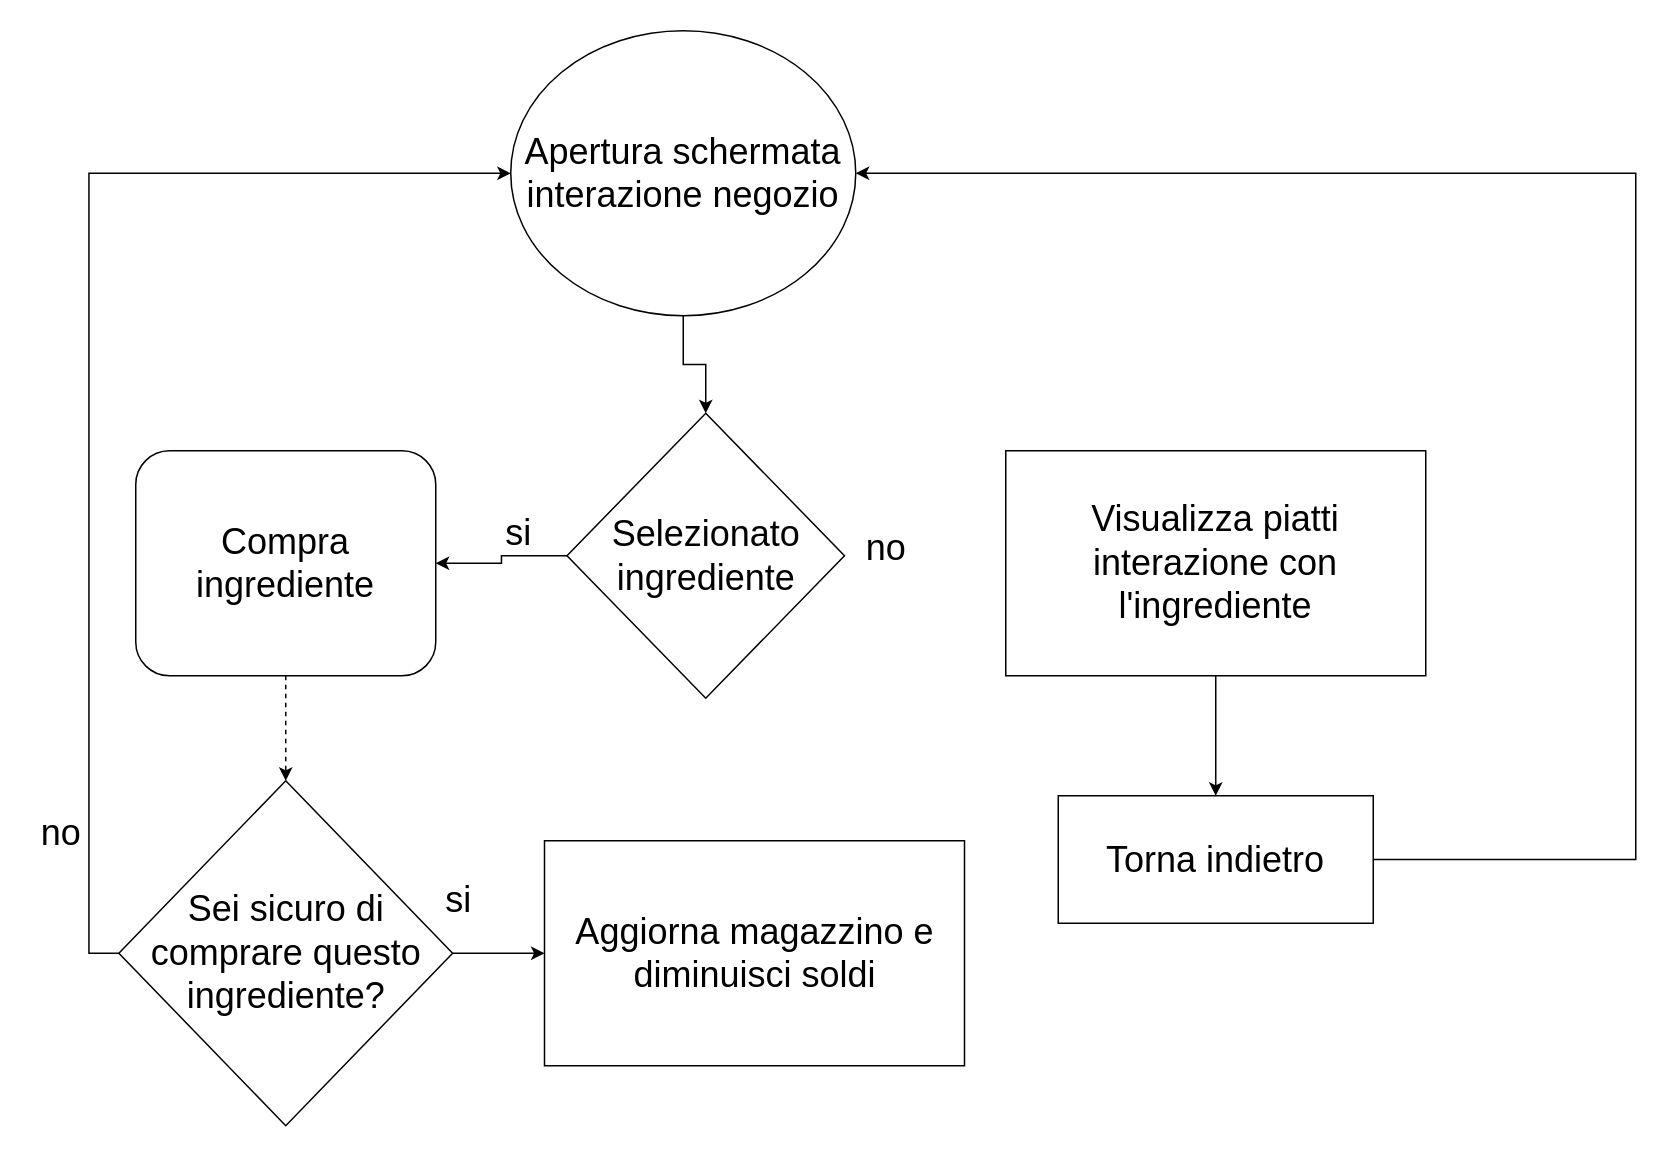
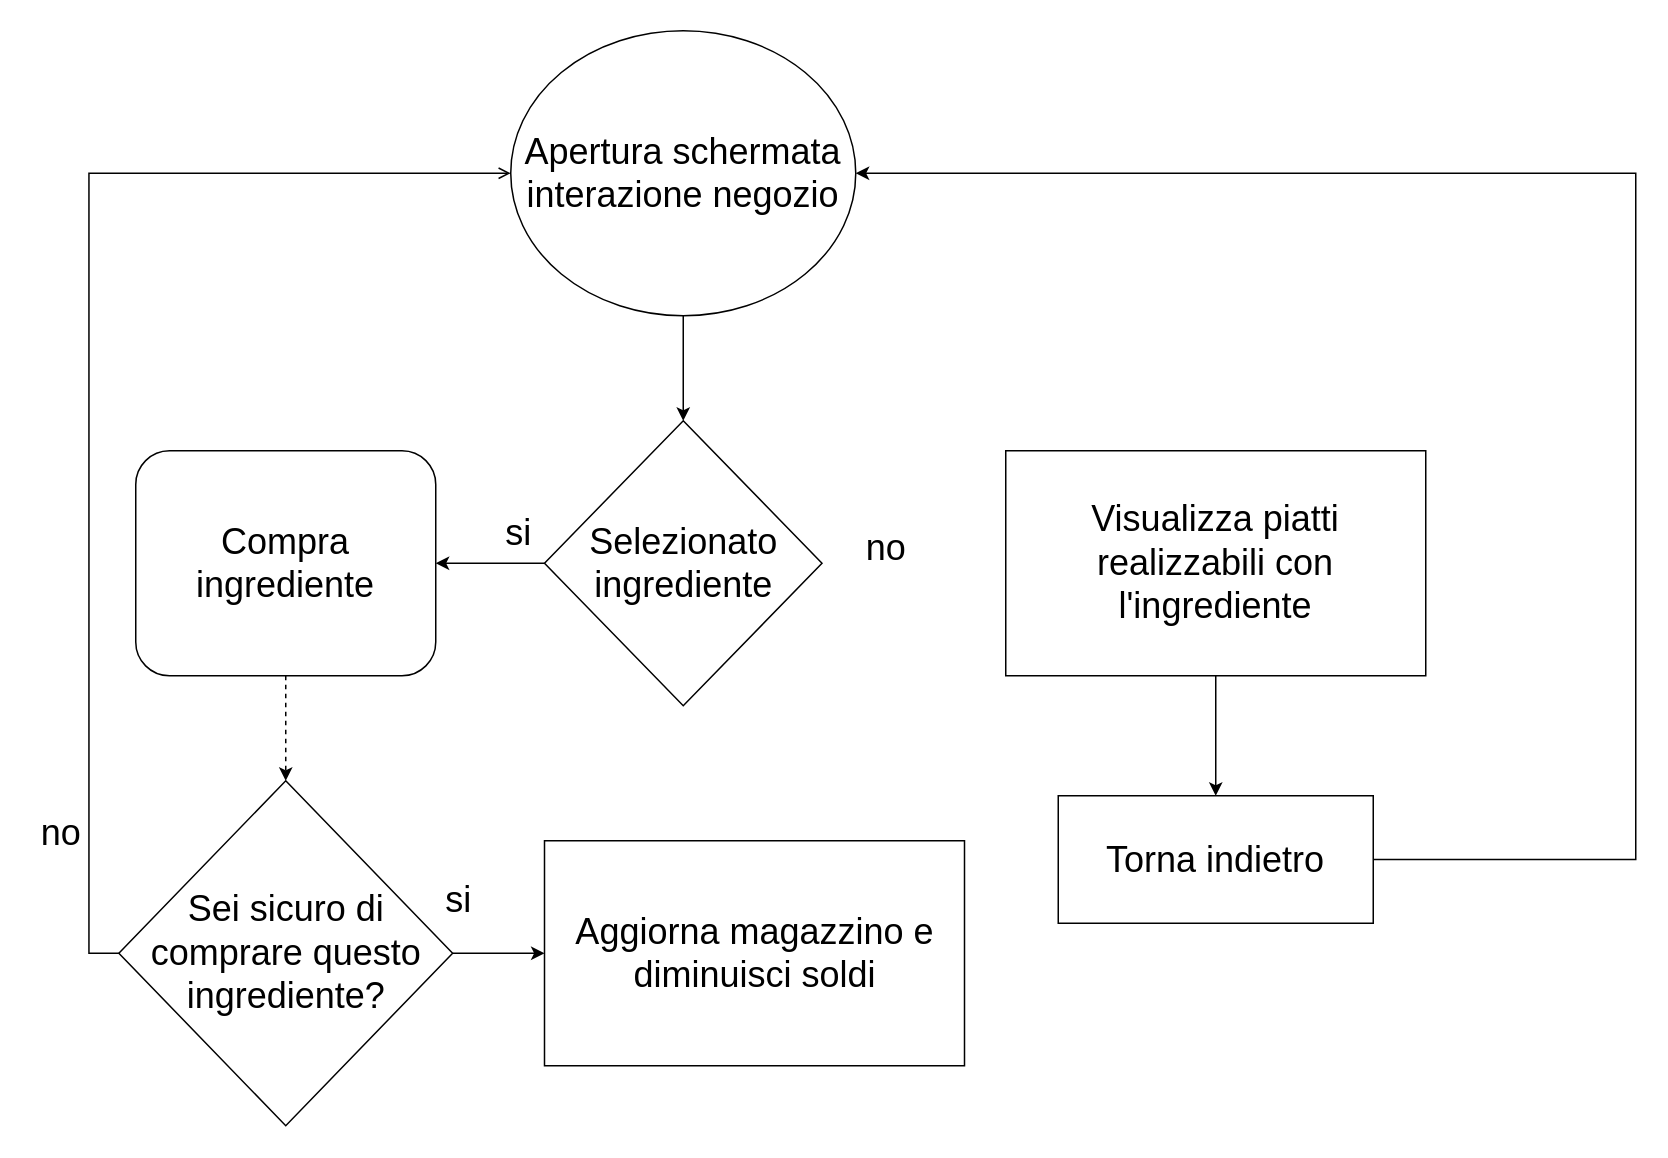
- <mxCell id="15" style="edgeStyle=orthogonalEdgeStyle;rounded=0;orthogonalLoop=1;jettySize=auto;html=1;exitX=0;exitY=0.5;exitDx=0;exitDy=0;fontSize=24;entryX=0;entryY=0.5;entryDx=0;entryDy=0;" edge="1" parent="1" source="17" target="3"><mxGeometry relative="1" as="geometry"><mxPoint x="20" y="625" as="targetPoint" /></mxGeometry></mxCell>
+ <mxCell id="15" style="edgeStyle=orthogonalEdgeStyle;rounded=0;orthogonalLoop=1;jettySize=auto;html=1;exitX=0;exitY=0.5;exitDx=0;exitDy=0;fontSize=24;entryX=0;entryY=0.5;entryDx=0;entryDy=0;endArrow=open;" edge="1" parent="1" source="17" target="3"><mxGeometry relative="1" as="geometry"><mxPoint x="20" y="625" as="targetPoint" /></mxGeometry></mxCell>
- <mxCell id="5" value="Selezionato ingrediente" style="rhombus;whiteSpace=wrap;html=1;fontSize=24;" parent="1" vertex="1"><mxGeometry x="377.5" y="275" width="185" height="190" as="geometry" /></mxCell>
+ <mxCell id="5" value="Selezionato ingrediente" style="rhombus;whiteSpace=wrap;html=1;fontSize=24;" parent="1" vertex="1"><mxGeometry x="362.5" y="280" width="185" height="190" as="geometry" /></mxCell>
- <mxCell id="13" value="Visualizza piatti interazione con l'ingrediente" style="rounded=0;whiteSpace=wrap;html=1;fontSize=24;" parent="1" vertex="1"><mxGeometry x="670" y="300" width="280" height="150" as="geometry" /></mxCell>
+ <mxCell id="13" value="Visualizza piatti realizzabili con l'ingrediente" style="rounded=0;whiteSpace=wrap;html=1;fontSize=24;" parent="1" vertex="1"><mxGeometry x="670" y="300" width="280" height="150" as="geometry" /></mxCell>
